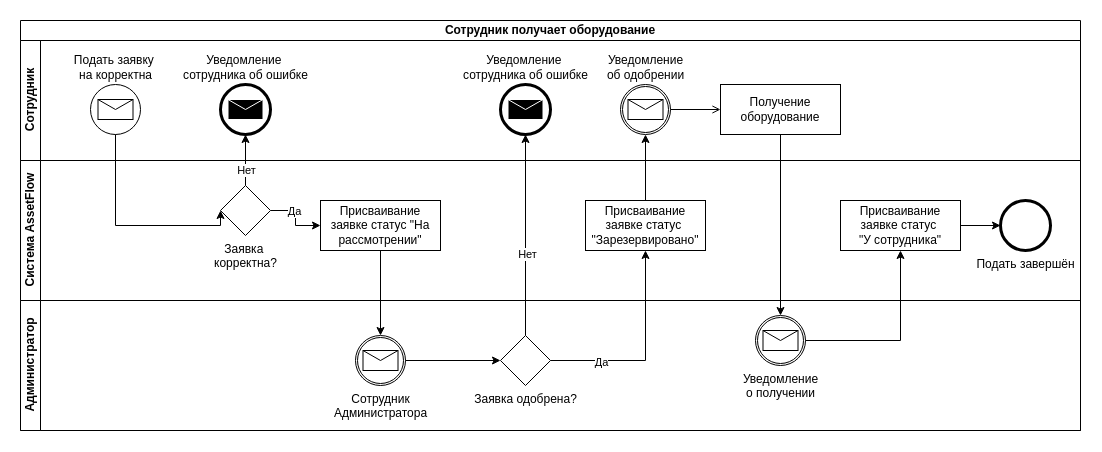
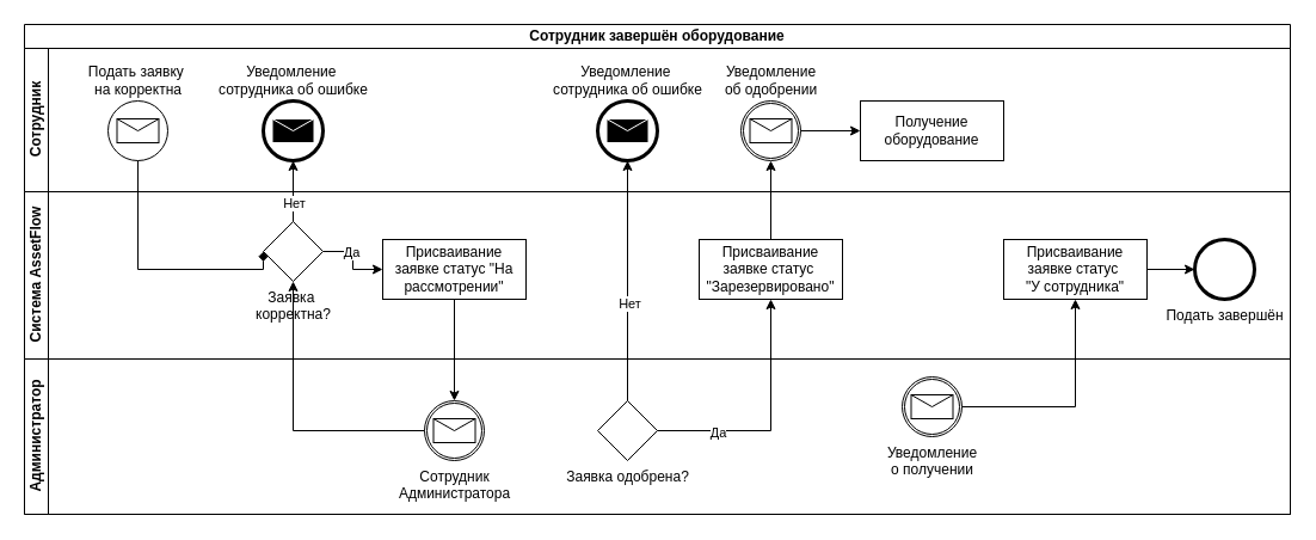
- <mxCell id="2" value="Сотрудник получает оборудование" style="swimlane;html=1;childLayout=stackLayout;resizeParent=1;resizeParentMax=0;horizontal=1;startSize=20;horizontalStack=0;whiteSpace=wrap;" parent="1" vertex="1"><mxGeometry x="20" y="20" width="1060" height="410" as="geometry" /></mxCell>
+ <mxCell id="2" value="Сотрудник завершён оборудование" style="swimlane;html=1;childLayout=stackLayout;resizeParent=1;resizeParentMax=0;horizontal=1;startSize=20;horizontalStack=0;whiteSpace=wrap;" parent="1" vertex="1"><mxGeometry x="20" y="20" width="1060" height="410" as="geometry" /></mxCell>
- <mxCell id="9" style="edgeStyle=orthogonalEdgeStyle;rounded=0;orthogonalLoop=1;jettySize=auto;html=1;entryX=0;entryY=0.5;entryDx=0;entryDy=0;entryPerimeter=0;endArrow=open;" parent="3" source="7" target="8" edge="1"><mxGeometry relative="1" as="geometry" /></mxCell>
+ <mxCell id="9" style="edgeStyle=orthogonalEdgeStyle;rounded=0;orthogonalLoop=1;jettySize=auto;html=1;entryX=0;entryY=0.5;entryDx=0;entryDy=0;entryPerimeter=0;" parent="3" source="7" target="8" edge="1"><mxGeometry relative="1" as="geometry" /></mxCell>
- <mxCell id="34" style="edgeStyle=orthogonalEdgeStyle;rounded=0;orthogonalLoop=1;jettySize=auto;html=1;entryX=0;entryY=0.5;entryDx=0;entryDy=0;entryPerimeter=0;" parent="2" source="4" target="13" edge="1"><mxGeometry relative="1" as="geometry"><Array as="points"><mxPoint x="95" y="205" /></Array></mxGeometry></mxCell>
+ <mxCell id="34" style="edgeStyle=orthogonalEdgeStyle;rounded=0;orthogonalLoop=1;jettySize=auto;html=1;entryX=0;entryY=0.5;entryDx=0;entryDy=0;entryPerimeter=0;endArrow=diamond;" parent="2" source="4" target="13" edge="1"><mxGeometry relative="1" as="geometry"><Array as="points"><mxPoint x="95" y="205" /></Array></mxGeometry></mxCell>
- <mxCell id="32" style="edgeStyle=orthogonalEdgeStyle;rounded=0;orthogonalLoop=1;jettySize=auto;html=1;entryX=0.5;entryY=0;entryDx=0;entryDy=0;entryPerimeter=0;" parent="2" source="8" target="22" edge="1"><mxGeometry relative="1" as="geometry" /></mxCell>
- <mxCell id="23" style="edgeStyle=orthogonalEdgeStyle;rounded=0;orthogonalLoop=1;jettySize=auto;html=1;entryX=0;entryY=0.5;entryDx=0;entryDy=0;entryPerimeter=0;" parent="19" source="20" target="21" edge="1"><mxGeometry relative="1" as="geometry" /></mxCell>
+ <mxCell id="23" style="edgeStyle=orthogonalEdgeStyle;rounded=0;orthogonalLoop=1;jettySize=auto;html=1;" parent="19" source="20" target="13" edge="1"><mxGeometry relative="1" as="geometry" /></mxCell>
